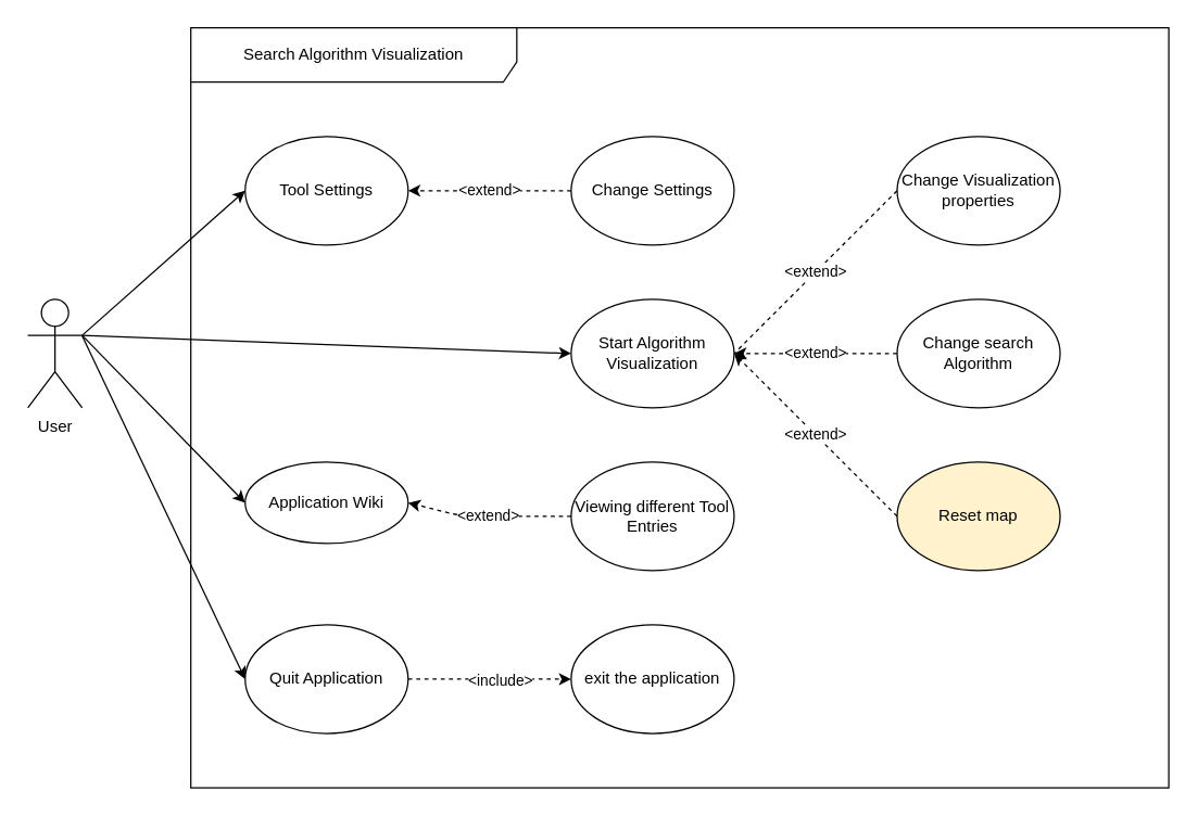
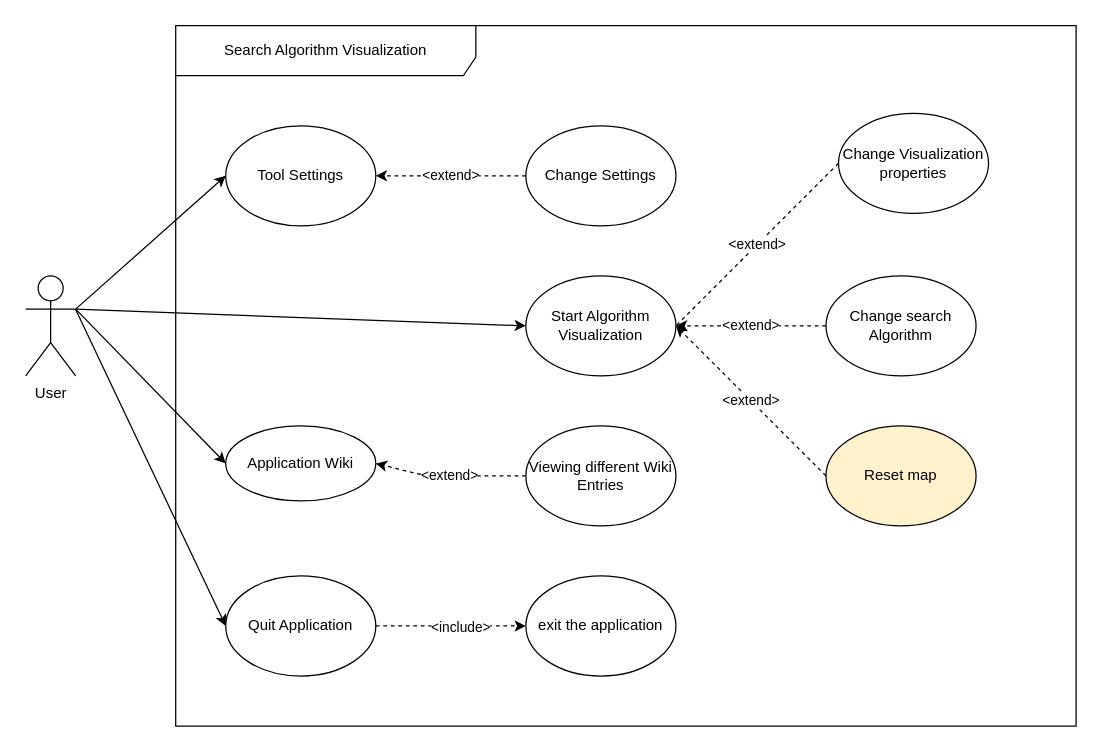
- <mxCell id="13" value="Change Visualization properties" style="ellipse;whiteSpace=wrap;html=1;" vertex="1" parent="1"><mxGeometry x="660" y="100" width="120" height="80" as="geometry" /></mxCell>
+ <mxCell id="13" value="Change Visualization properties" style="ellipse;whiteSpace=wrap;html=1;" vertex="1" parent="1"><mxGeometry x="670" y="90" width="120" height="80" as="geometry" /></mxCell>
- <mxCell id="15" value="Viewing different Tool Entries" style="ellipse;whiteSpace=wrap;html=1;" vertex="1" parent="1"><mxGeometry x="420" y="340" width="120" height="80" as="geometry" /></mxCell>
+ <mxCell id="15" value="Viewing different Wiki Entries" style="ellipse;whiteSpace=wrap;html=1;" vertex="1" parent="1"><mxGeometry x="420" y="340" width="120" height="80" as="geometry" /></mxCell>
